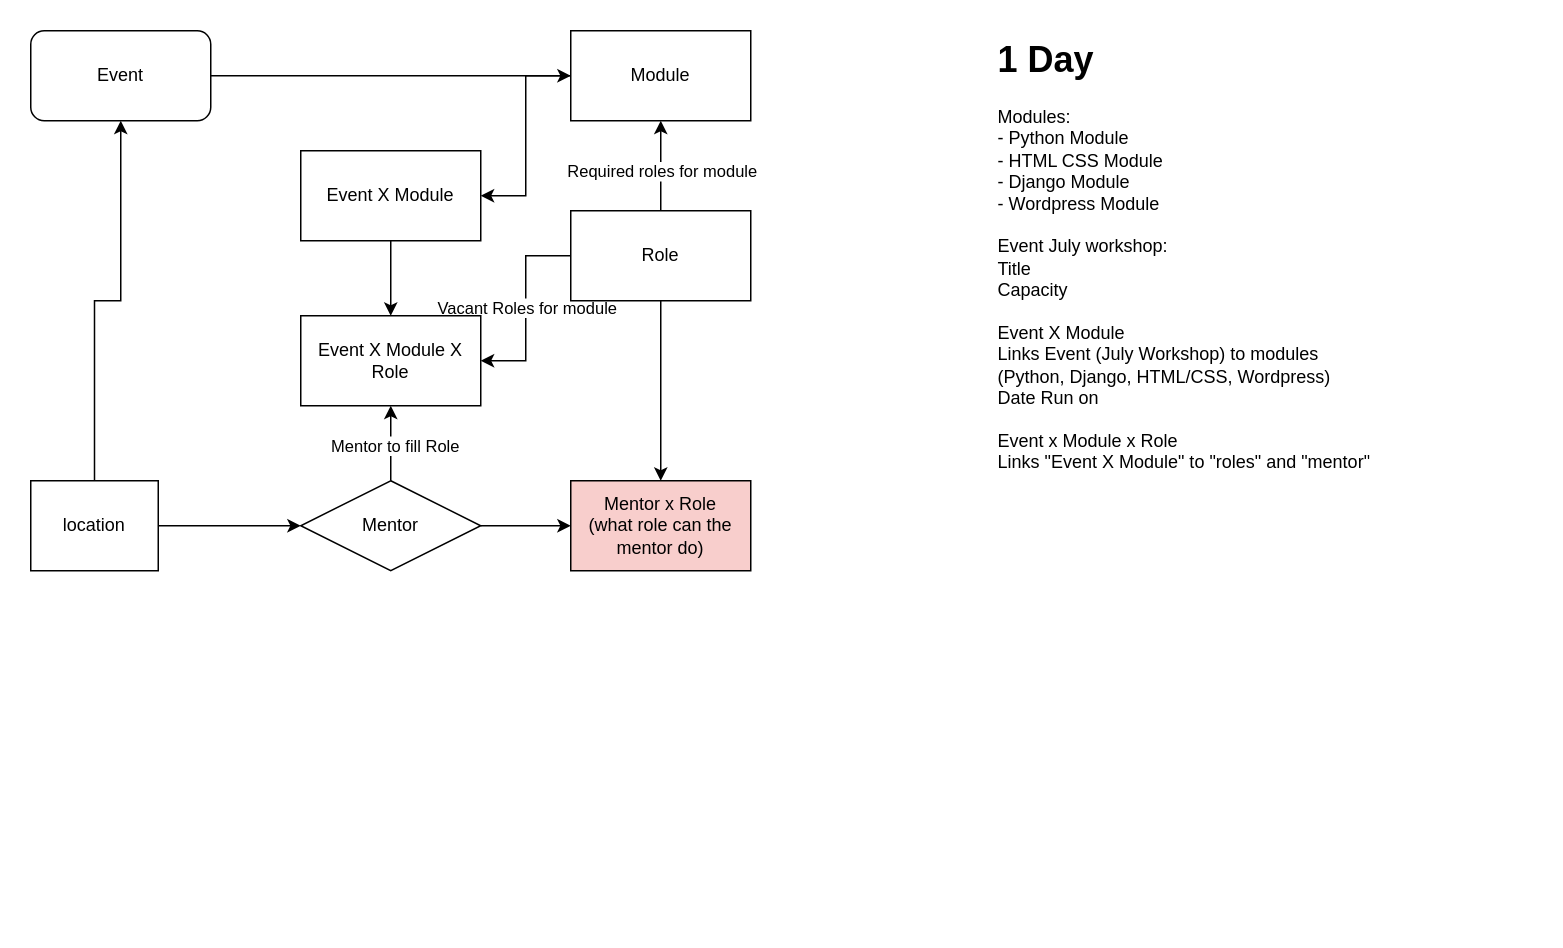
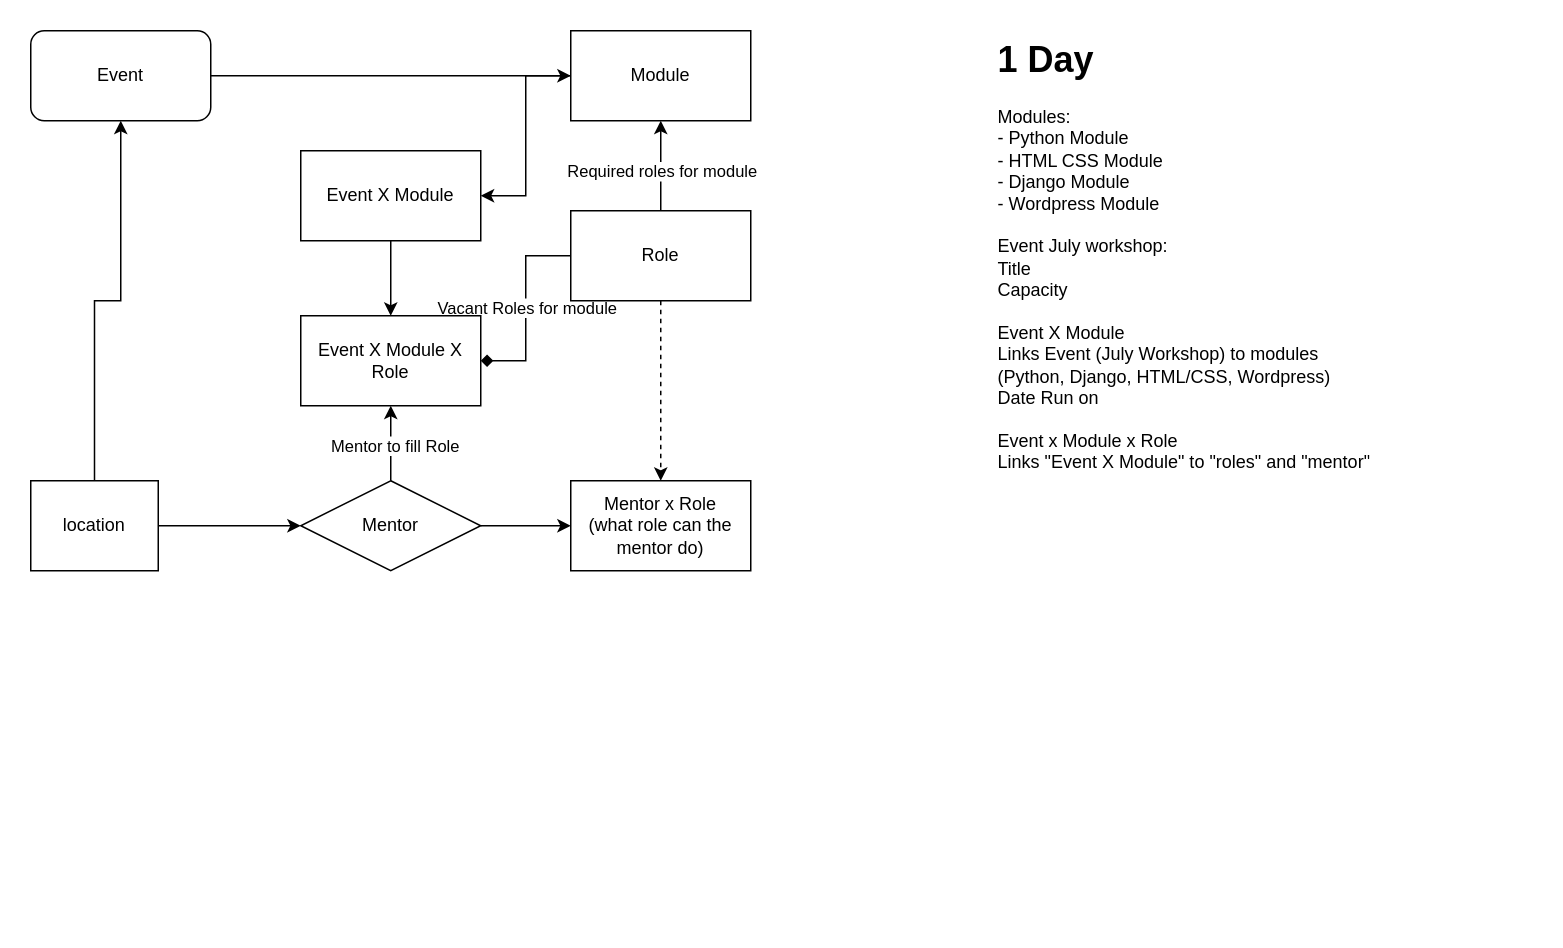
- <mxCell id="6" value="" style="edgeStyle=orthogonalEdgeStyle;rounded=0;orthogonalLoop=1;jettySize=auto;html=1;entryX=1;entryY=0.5;entryDx=0;entryDy=0;" edge="1" parent="1" source="9" target="18"><mxGeometry relative="1" as="geometry" /></mxCell>
+ <mxCell id="6" value="" style="edgeStyle=orthogonalEdgeStyle;rounded=0;orthogonalLoop=1;jettySize=auto;html=1;entryX=1;entryY=0.5;entryDx=0;entryDy=0;endArrow=diamond;" edge="1" parent="1" source="9" target="18"><mxGeometry relative="1" as="geometry" /></mxCell>
- <mxCell id="8" style="edgeStyle=orthogonalEdgeStyle;rounded=0;orthogonalLoop=1;jettySize=auto;html=1;" edge="1" parent="1" source="9" target="20"><mxGeometry relative="1" as="geometry" /></mxCell>
+ <mxCell id="8" style="edgeStyle=orthogonalEdgeStyle;rounded=0;orthogonalLoop=1;jettySize=auto;html=1;dashed=1;" edge="1" parent="1" source="9" target="20"><mxGeometry relative="1" as="geometry" /></mxCell>
- <mxCell id="20" value="Mentor x Role&lt;br&gt;(what role can the mentor do)" style="rounded=0;whiteSpace=wrap;html=1;fillColor=#f8cecc;" vertex="1" parent="1"><mxGeometry x="380" y="320" width="120" height="60" as="geometry" /></mxCell>
+ <mxCell id="20" value="Mentor x Role&lt;br&gt;(what role can the mentor do)" style="rounded=0;whiteSpace=wrap;html=1;" vertex="1" parent="1"><mxGeometry x="380" y="320" width="120" height="60" as="geometry" /></mxCell>
